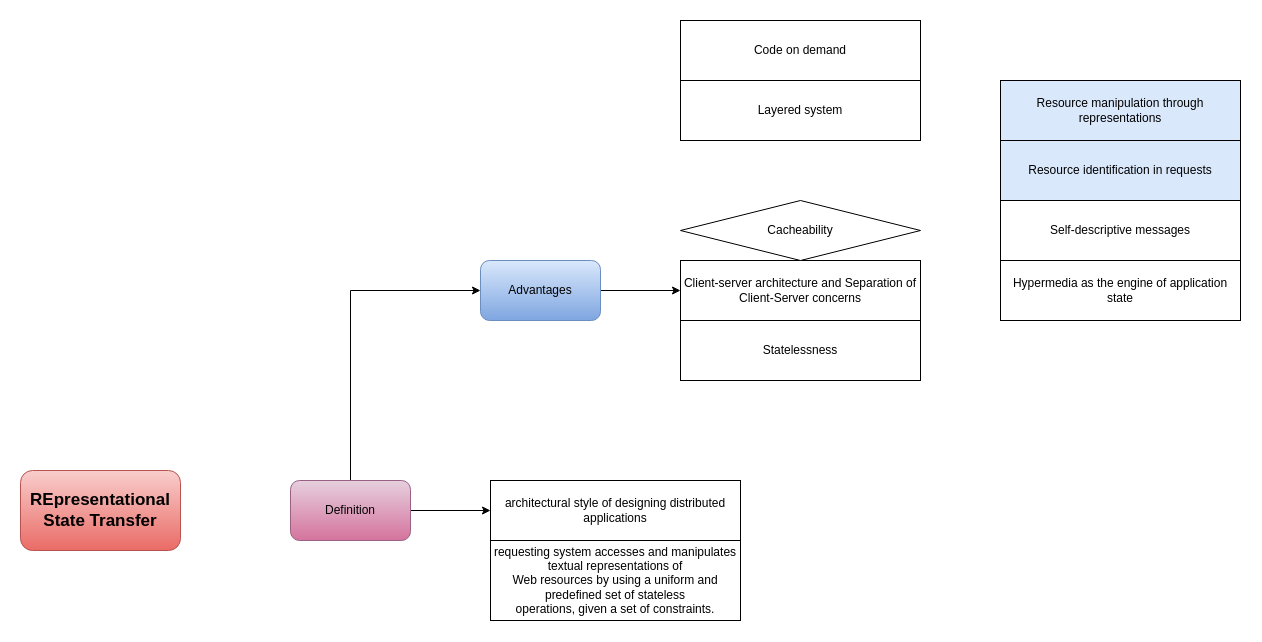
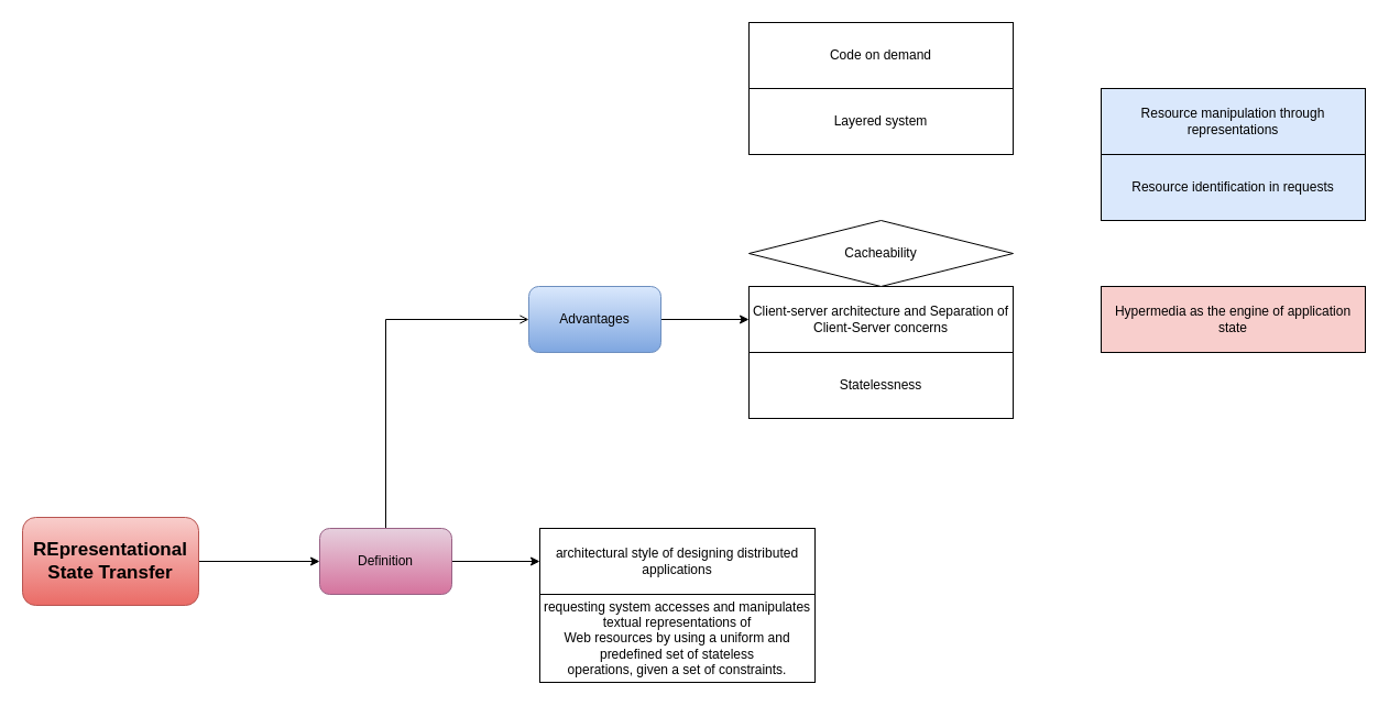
- <mxCell id="16" value="Self-descriptive messages" style="rounded=0;whiteSpace=wrap;html=1;" vertex="1" parent="1"><mxGeometry x="1000" y="200" width="240" height="60" as="geometry" /></mxCell>
- <mxCell id="5" value="" style="edgeStyle=orthogonalEdgeStyle;rounded=0;orthogonalLoop=1;jettySize=auto;html=1;" edge="1" parent="1" source="6" target="10"><mxGeometry relative="1" as="geometry"><Array as="points"><mxPoint x="350" y="290" /></Array></mxGeometry></mxCell>
+ <mxCell id="5" value="" style="edgeStyle=orthogonalEdgeStyle;rounded=0;orthogonalLoop=1;jettySize=auto;html=1;endArrow=open;" edge="1" parent="1" source="6" target="10"><mxGeometry relative="1" as="geometry"><Array as="points"><mxPoint x="350" y="290" /></Array></mxGeometry></mxCell>
- <mxCell id="17" value="Hypermedia as the engine of application state" style="rounded=0;whiteSpace=wrap;html=1;" vertex="1" parent="1"><mxGeometry x="1000" y="260" width="240" height="60" as="geometry" /></mxCell>
+ <mxCell id="17" value="Hypermedia as the engine of application state" style="rounded=0;whiteSpace=wrap;html=1;fillColor=#f8cecc;" vertex="1" parent="1"><mxGeometry x="1000" y="260" width="240" height="60" as="geometry" /></mxCell>
+ <mxCell id="2" value="" style="edgeStyle=orthogonalEdgeStyle;rounded=0;orthogonalLoop=1;jettySize=auto;html=1;entryX=0;entryY=0.5;entryDx=0;entryDy=0;" edge="1" parent="1" source="3" target="6"><mxGeometry relative="1" as="geometry"><mxPoint x="260" y="510" as="targetPoint" /></mxGeometry></mxCell>
